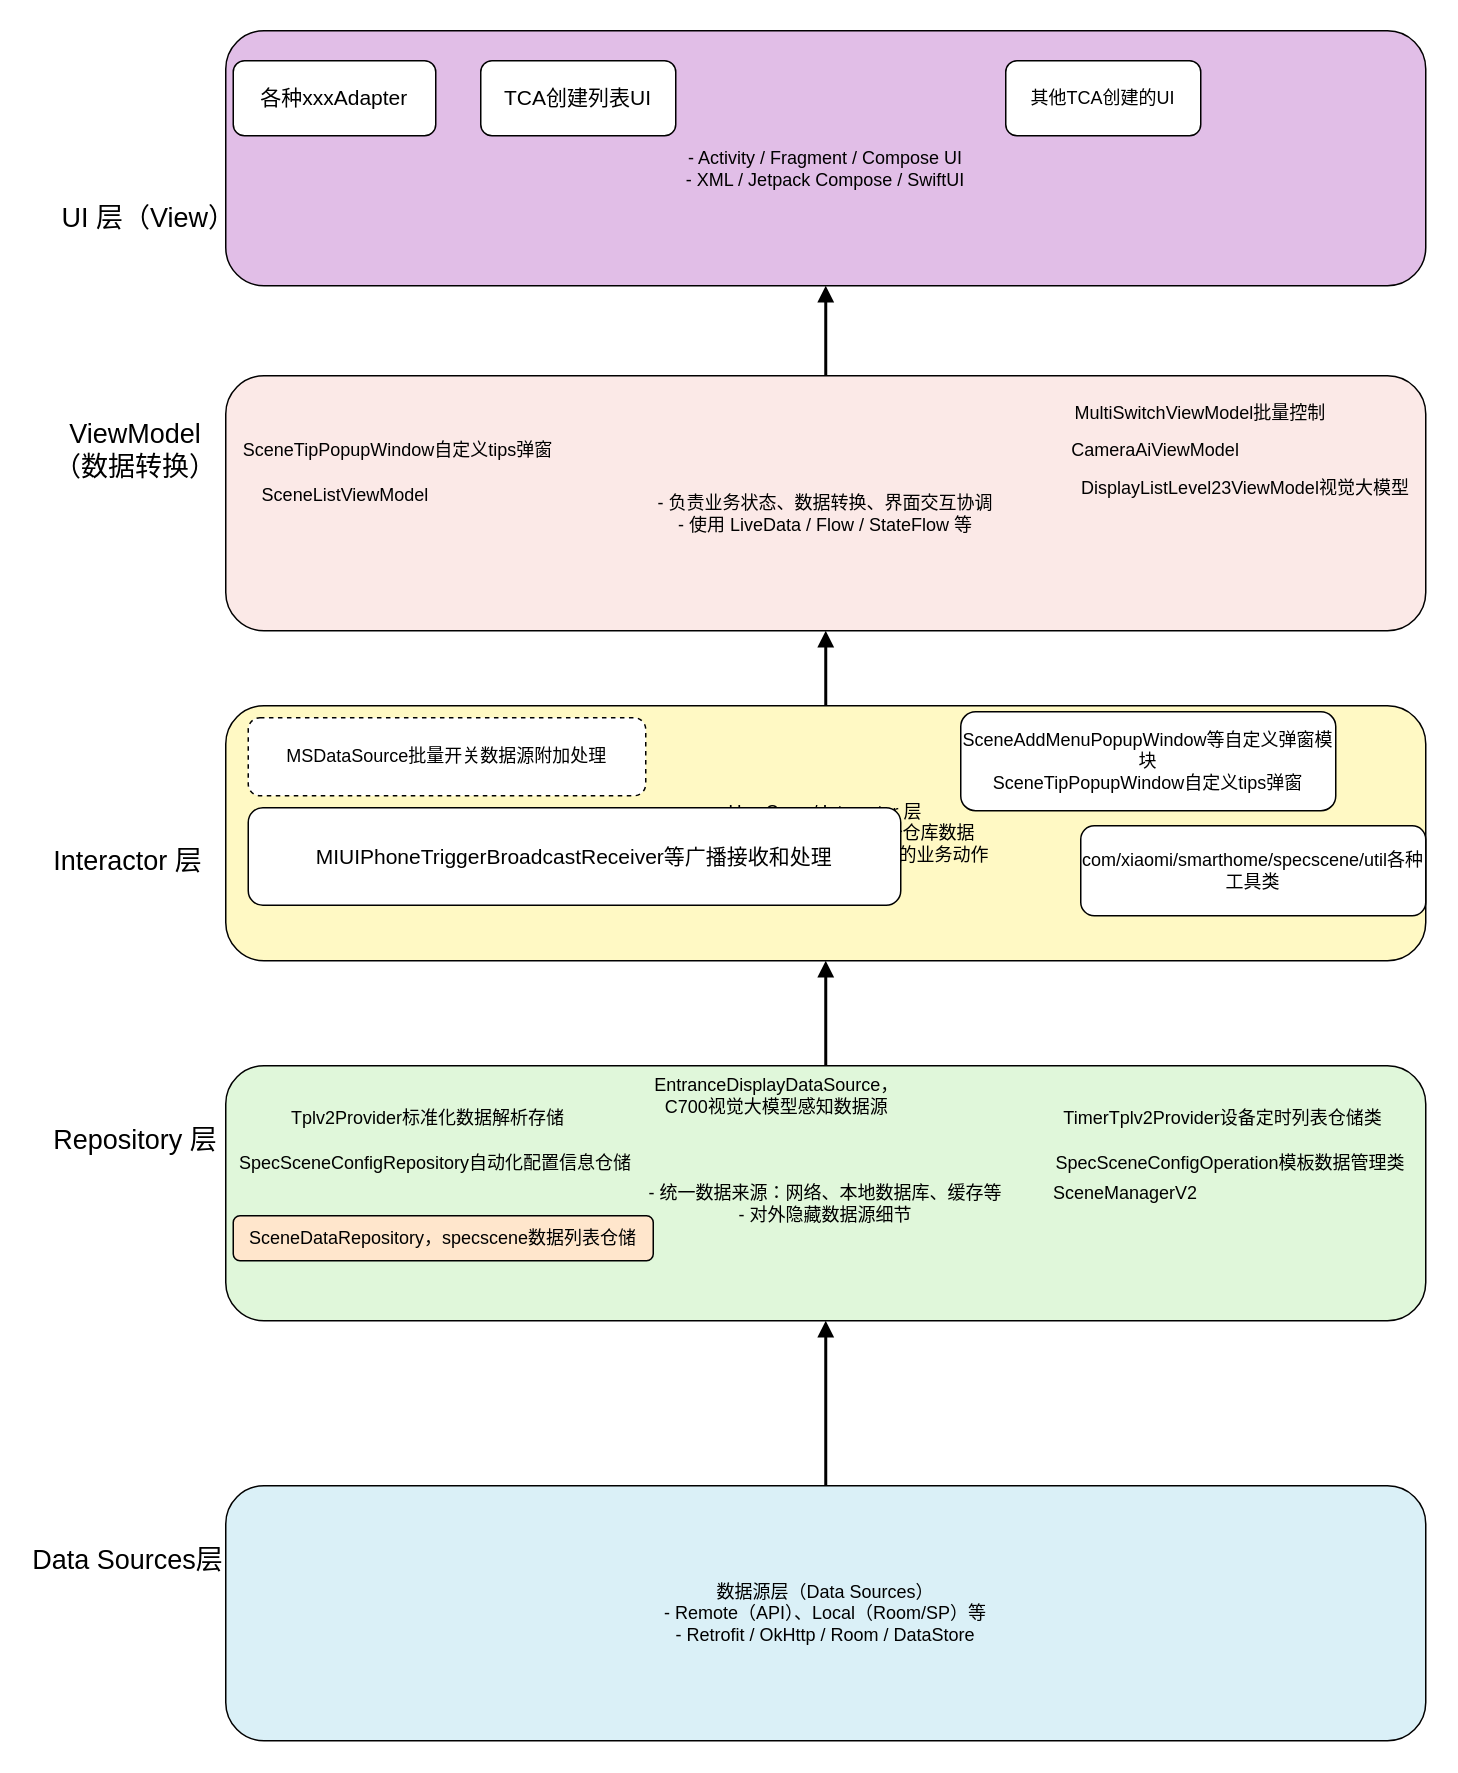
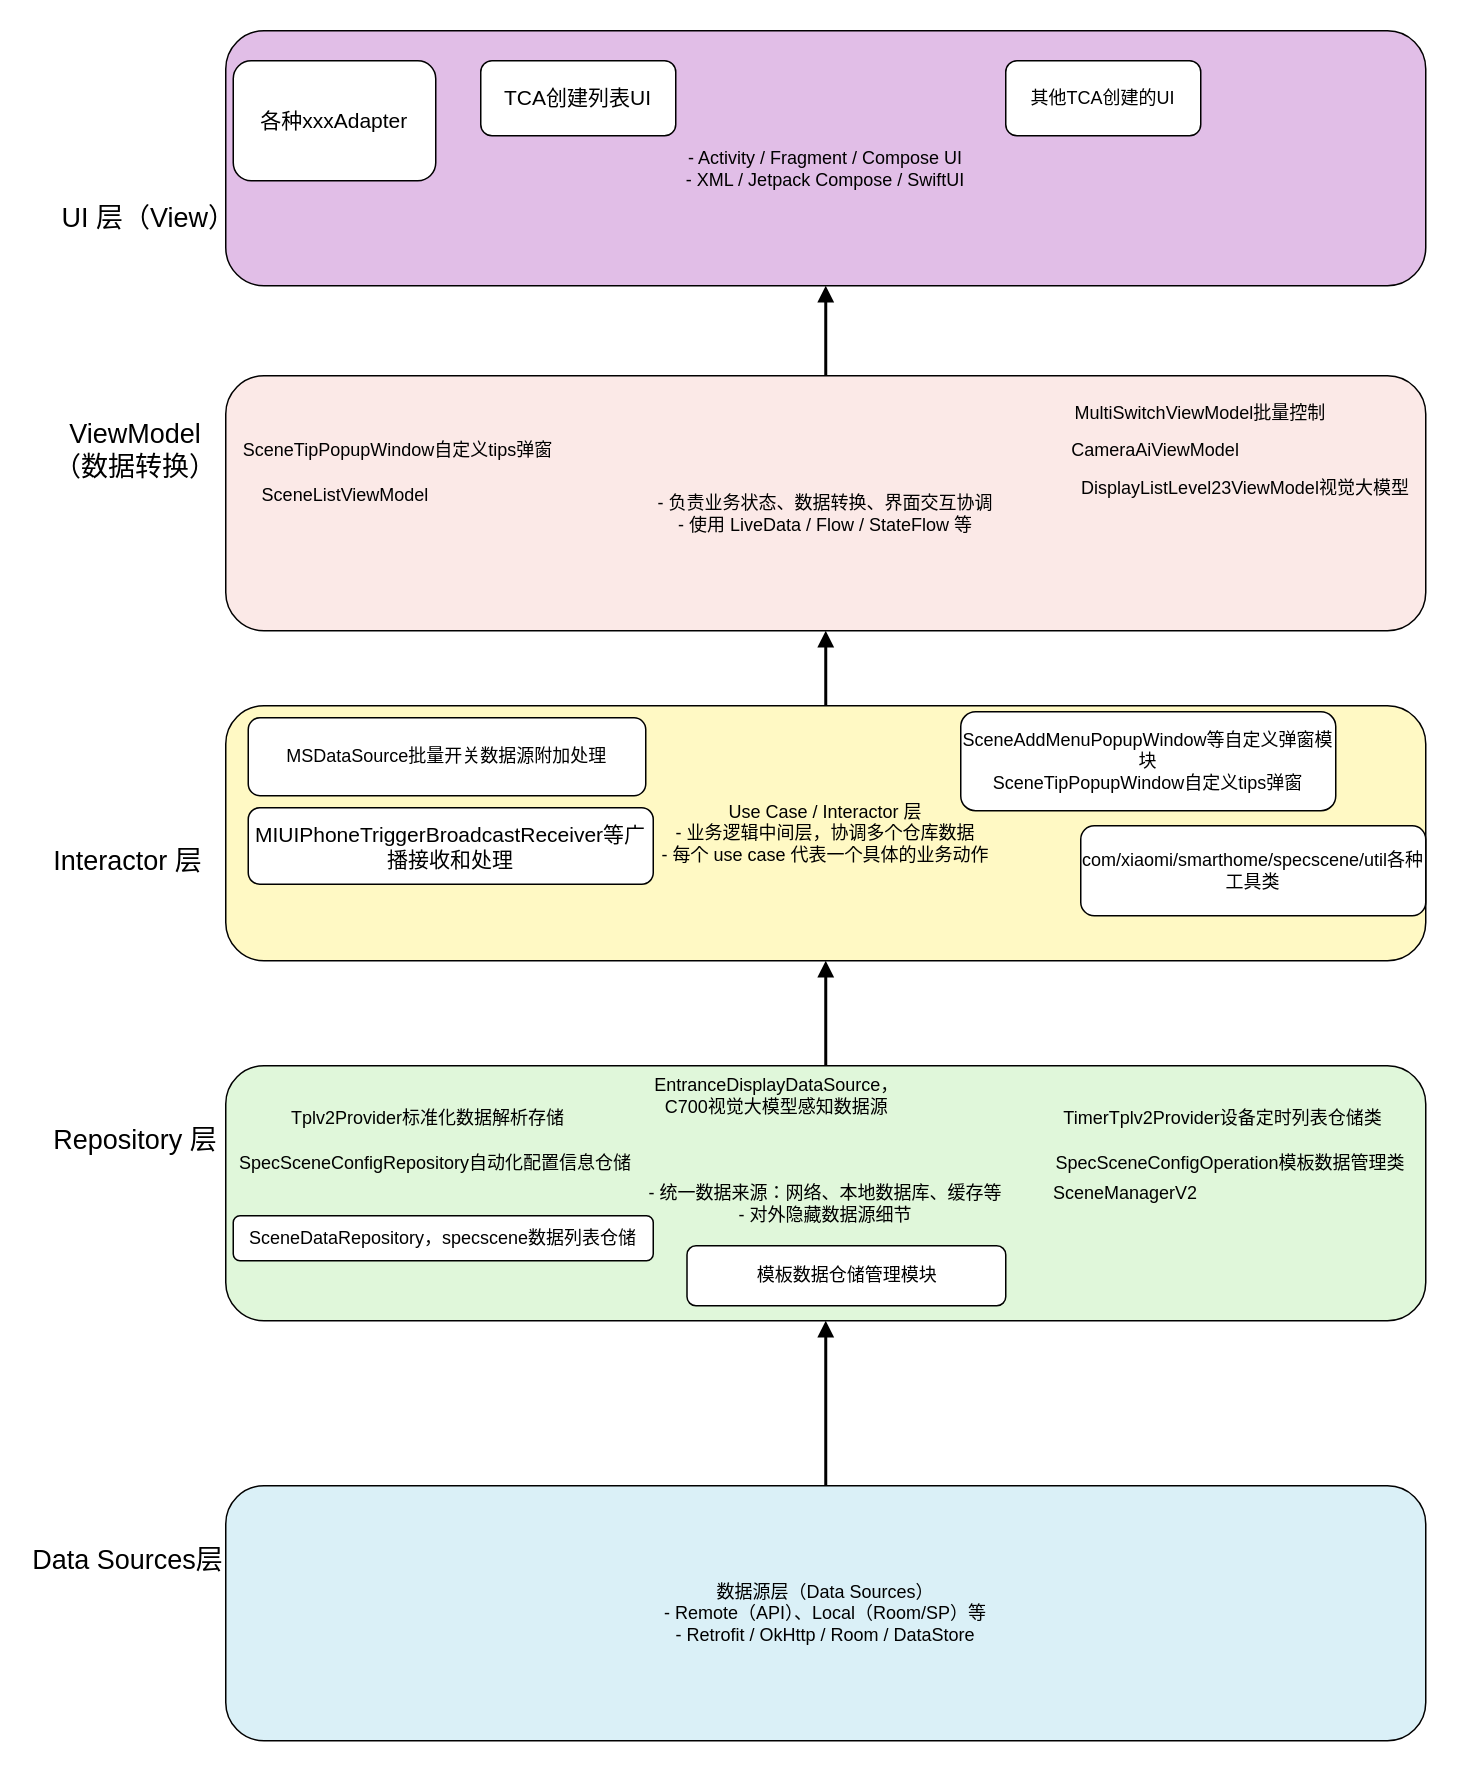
- <mxCell id="33" value="&lt;font style=&quot;font-size: 14px;&quot;&gt;各种xxxAdapter&lt;/font&gt;" style="rounded=1;whiteSpace=wrap;html=1;" vertex="1" parent="1"><mxGeometry x="155" width="135" height="50" as="geometry" y="40" /></mxCell>
+ <mxCell id="33" value="&lt;font style=&quot;font-size: 14px;&quot;&gt;各种xxxAdapter&lt;/font&gt;" style="rounded=1;whiteSpace=wrap;html=1;" vertex="1" parent="1"><mxGeometry x="155" y="40" width="135" height="80" as="geometry" /></mxCell>
- <mxCell id="30" value="MSDataSource批量开关数据源附加处理" style="rounded=1;whiteSpace=wrap;html=1;dashed=1;" parent="1" vertex="1"><mxGeometry x="165" y="478" width="265" height="52" as="geometry" /></mxCell>
+ <mxCell id="30" value="MSDataSource批量开关数据源附加处理" style="rounded=1;whiteSpace=wrap;html=1;" parent="1" vertex="1"><mxGeometry x="165" y="478" width="265" height="52" as="geometry" /></mxCell>
- <mxCell id="29" value="&lt;font style=&quot;font-size: 14px;&quot;&gt;MIUIPhoneTriggerBroadcastReceiver等广播接收和处理&lt;/font&gt;" style="rounded=1;whiteSpace=wrap;html=1;" parent="1" vertex="1"><mxGeometry x="165" y="538" width="435" height="65" as="geometry" /></mxCell>
+ <mxCell id="29" value="&lt;font style=&quot;font-size: 14px;&quot;&gt;MIUIPhoneTriggerBroadcastReceiver等广播接收和处理&lt;/font&gt;" style="rounded=1;whiteSpace=wrap;html=1;" parent="1" vertex="1"><mxGeometry x="165" y="538" width="270" height="51" as="geometry" /></mxCell>
- <mxCell id="34" value="&lt;span style=&quot;white-space: pre;&quot;&gt;SceneDataRepository，specscene数据列表仓储&lt;/span&gt;" style="rounded=1;whiteSpace=wrap;html=1;fillColor=#ffe6cc;" vertex="1" parent="1"><mxGeometry x="155" y="810" width="280" height="30" as="geometry" /></mxCell>
+ <mxCell id="34" value="&lt;span style=&quot;white-space: pre;&quot;&gt;SceneDataRepository，specscene数据列表仓储&lt;/span&gt;" style="rounded=1;whiteSpace=wrap;html=1;" vertex="1" parent="1"><mxGeometry x="155" y="810" width="280" height="30" as="geometry" /></mxCell>
+ <mxCell id="35" value="&lt;div style=&quot;white-space: pre;&quot;&gt;模板数据仓储管理模块&lt;/div&gt;" style="rounded=1;whiteSpace=wrap;html=1;" vertex="1" parent="1"><mxGeometry x="457.5" y="830" width="212.5" height="40" as="geometry" /></mxCell>
